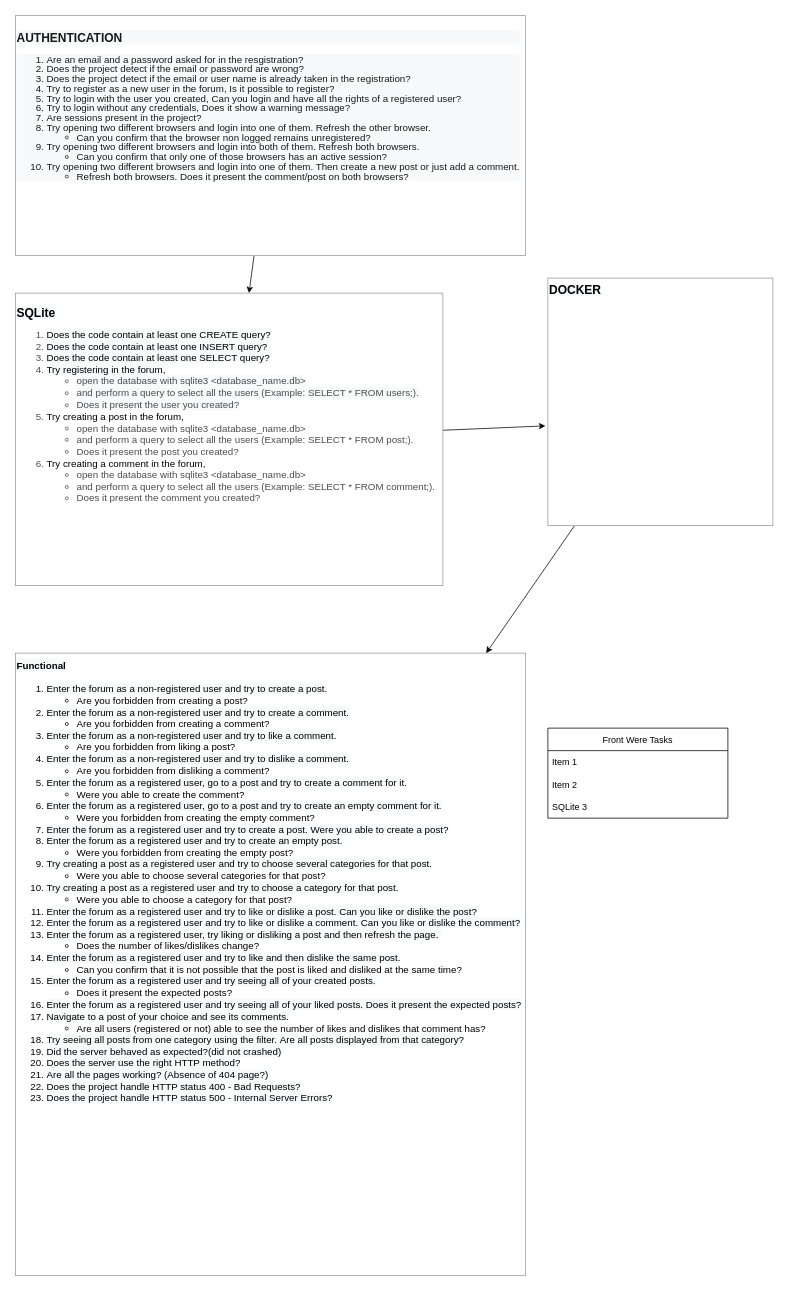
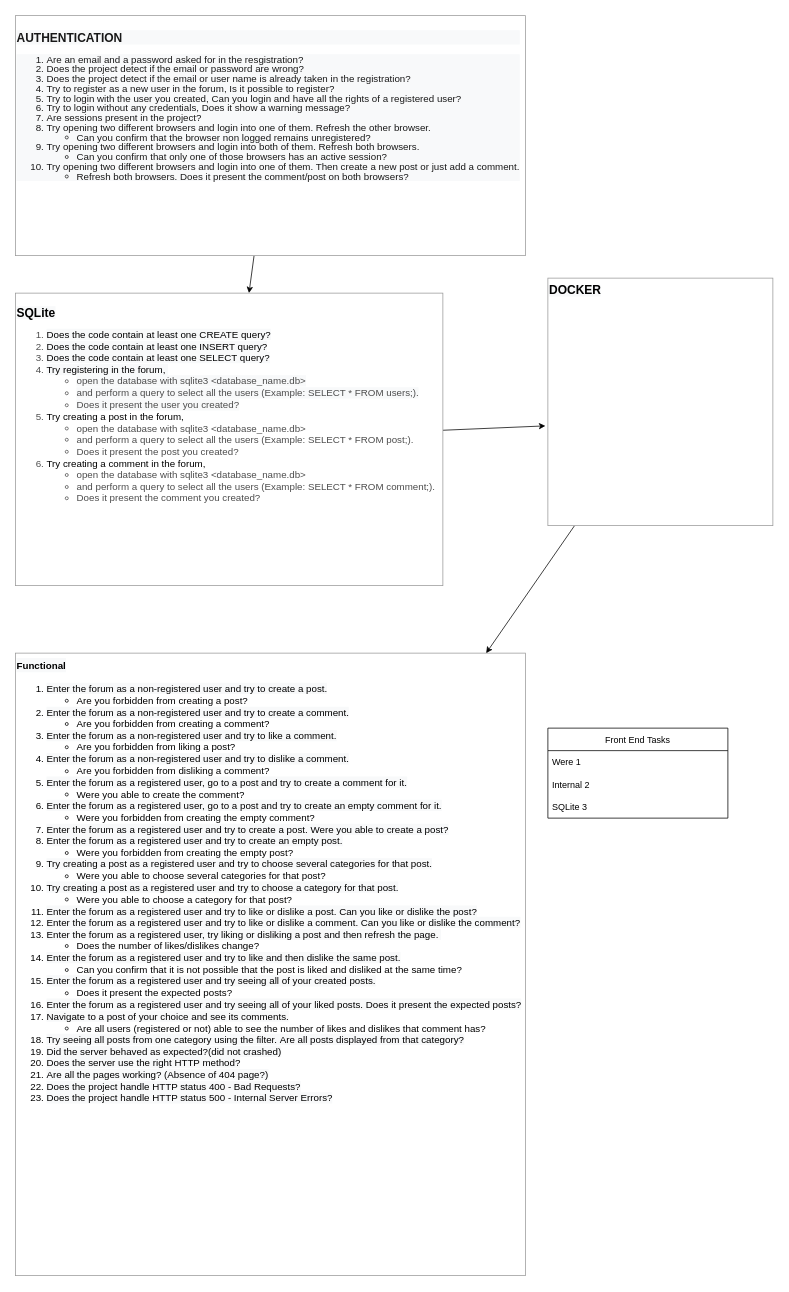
- <mxCell id="2" value="Front Were Tasks" style="swimlane;fontStyle=0;childLayout=stackLayout;horizontal=1;startSize=30;horizontalStack=0;resizeParent=1;resizeParentMax=0;resizeLast=0;collapsible=1;marginBottom=0;" parent="1" vertex="1"><mxGeometry x="730" y="970" width="240" height="120" as="geometry" /></mxCell>
+ <mxCell id="2" value="Front End Tasks" style="swimlane;fontStyle=0;childLayout=stackLayout;horizontal=1;startSize=30;horizontalStack=0;resizeParent=1;resizeParentMax=0;resizeLast=0;collapsible=1;marginBottom=0;" parent="1" vertex="1"><mxGeometry x="730" y="970" width="240" height="120" as="geometry" /></mxCell>
- <mxCell id="3" value="Item 1" style="text;strokeColor=none;fillColor=none;align=left;verticalAlign=middle;spacingLeft=4;spacingRight=4;overflow=hidden;points=[[0,0.5],[1,0.5]];portConstraint=eastwest;rotatable=0;" parent="2" vertex="1"><mxGeometry y="30" width="240" height="30" as="geometry" /></mxCell>
+ <mxCell id="3" value="Were 1" style="text;strokeColor=none;fillColor=none;align=left;verticalAlign=middle;spacingLeft=4;spacingRight=4;overflow=hidden;points=[[0,0.5],[1,0.5]];portConstraint=eastwest;rotatable=0;" parent="2" vertex="1"><mxGeometry y="30" width="240" height="30" as="geometry" /></mxCell>
- <mxCell id="4" value="Item 2" style="text;strokeColor=none;fillColor=none;align=left;verticalAlign=middle;spacingLeft=4;spacingRight=4;overflow=hidden;points=[[0,0.5],[1,0.5]];portConstraint=eastwest;rotatable=0;" parent="2" vertex="1"><mxGeometry y="60" width="240" height="30" as="geometry" /></mxCell>
+ <mxCell id="4" value="Internal 2" style="text;strokeColor=none;fillColor=none;align=left;verticalAlign=middle;spacingLeft=4;spacingRight=4;overflow=hidden;points=[[0,0.5],[1,0.5]];portConstraint=eastwest;rotatable=0;" parent="2" vertex="1"><mxGeometry y="60" width="240" height="30" as="geometry" /></mxCell>
